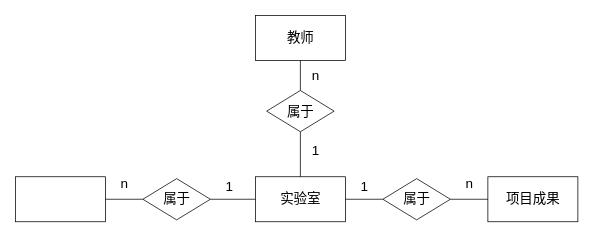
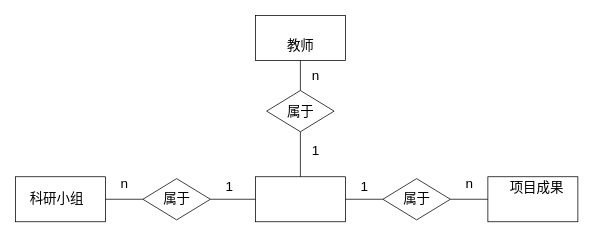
- <mxCell id="16" value="&lt;font style=&quot;font-size: 18px&quot;&gt;教师&lt;/font&gt;" style="text;html=1;resizable=0;autosize=1;align=center;verticalAlign=middle;points=[];fillColor=none;strokeColor=none;rounded=0;" vertex="1" parent="1"><mxGeometry x="375" y="40" width="50" height="20" as="geometry" /></mxCell>
+ <mxCell id="16" value="&lt;font style=&quot;font-size: 18px&quot;&gt;教师&lt;/font&gt;" style="text;html=1;resizable=0;autosize=1;align=center;verticalAlign=middle;points=[];fillColor=none;strokeColor=none;rounded=0;" vertex="1" parent="1"><mxGeometry x="375" y="50" width="50" height="20" as="geometry" /></mxCell>
+ <mxCell id="18" value="&lt;font style=&quot;font-size: 18px&quot;&gt;科研小组&lt;/font&gt;" style="text;html=1;resizable=0;autosize=1;align=center;verticalAlign=middle;points=[];fillColor=none;strokeColor=none;rounded=0;" vertex="1" parent="1"><mxGeometry x="30" y="255" width="90" height="20" as="geometry" /></mxCell>
- <mxCell id="15" value="&lt;font style=&quot;font-size: 18px&quot;&gt;实验室&lt;/font&gt;" style="text;html=1;resizable=0;autosize=1;align=center;verticalAlign=middle;points=[];fillColor=none;strokeColor=none;rounded=0;" vertex="1" parent="1"><mxGeometry x="365" y="255" width="70" height="20" as="geometry" /></mxCell>
- <mxCell id="17" value="&lt;font style=&quot;font-size: 18px&quot;&gt;项目成果&lt;/font&gt;" style="text;html=1;resizable=0;autosize=1;align=center;verticalAlign=middle;points=[];fillColor=none;strokeColor=none;rounded=0;" vertex="1" parent="1"><mxGeometry x="665" y="255" width="90" height="20" as="geometry" /></mxCell>
+ <mxCell id="17" value="&lt;font style=&quot;font-size: 18px&quot;&gt;项目成果&lt;/font&gt;" style="text;html=1;resizable=0;autosize=1;align=center;verticalAlign=middle;points=[];fillColor=none;strokeColor=none;rounded=0;" vertex="1" parent="1"><mxGeometry x="670" y="240" width="90" height="20" as="geometry" /></mxCell>
